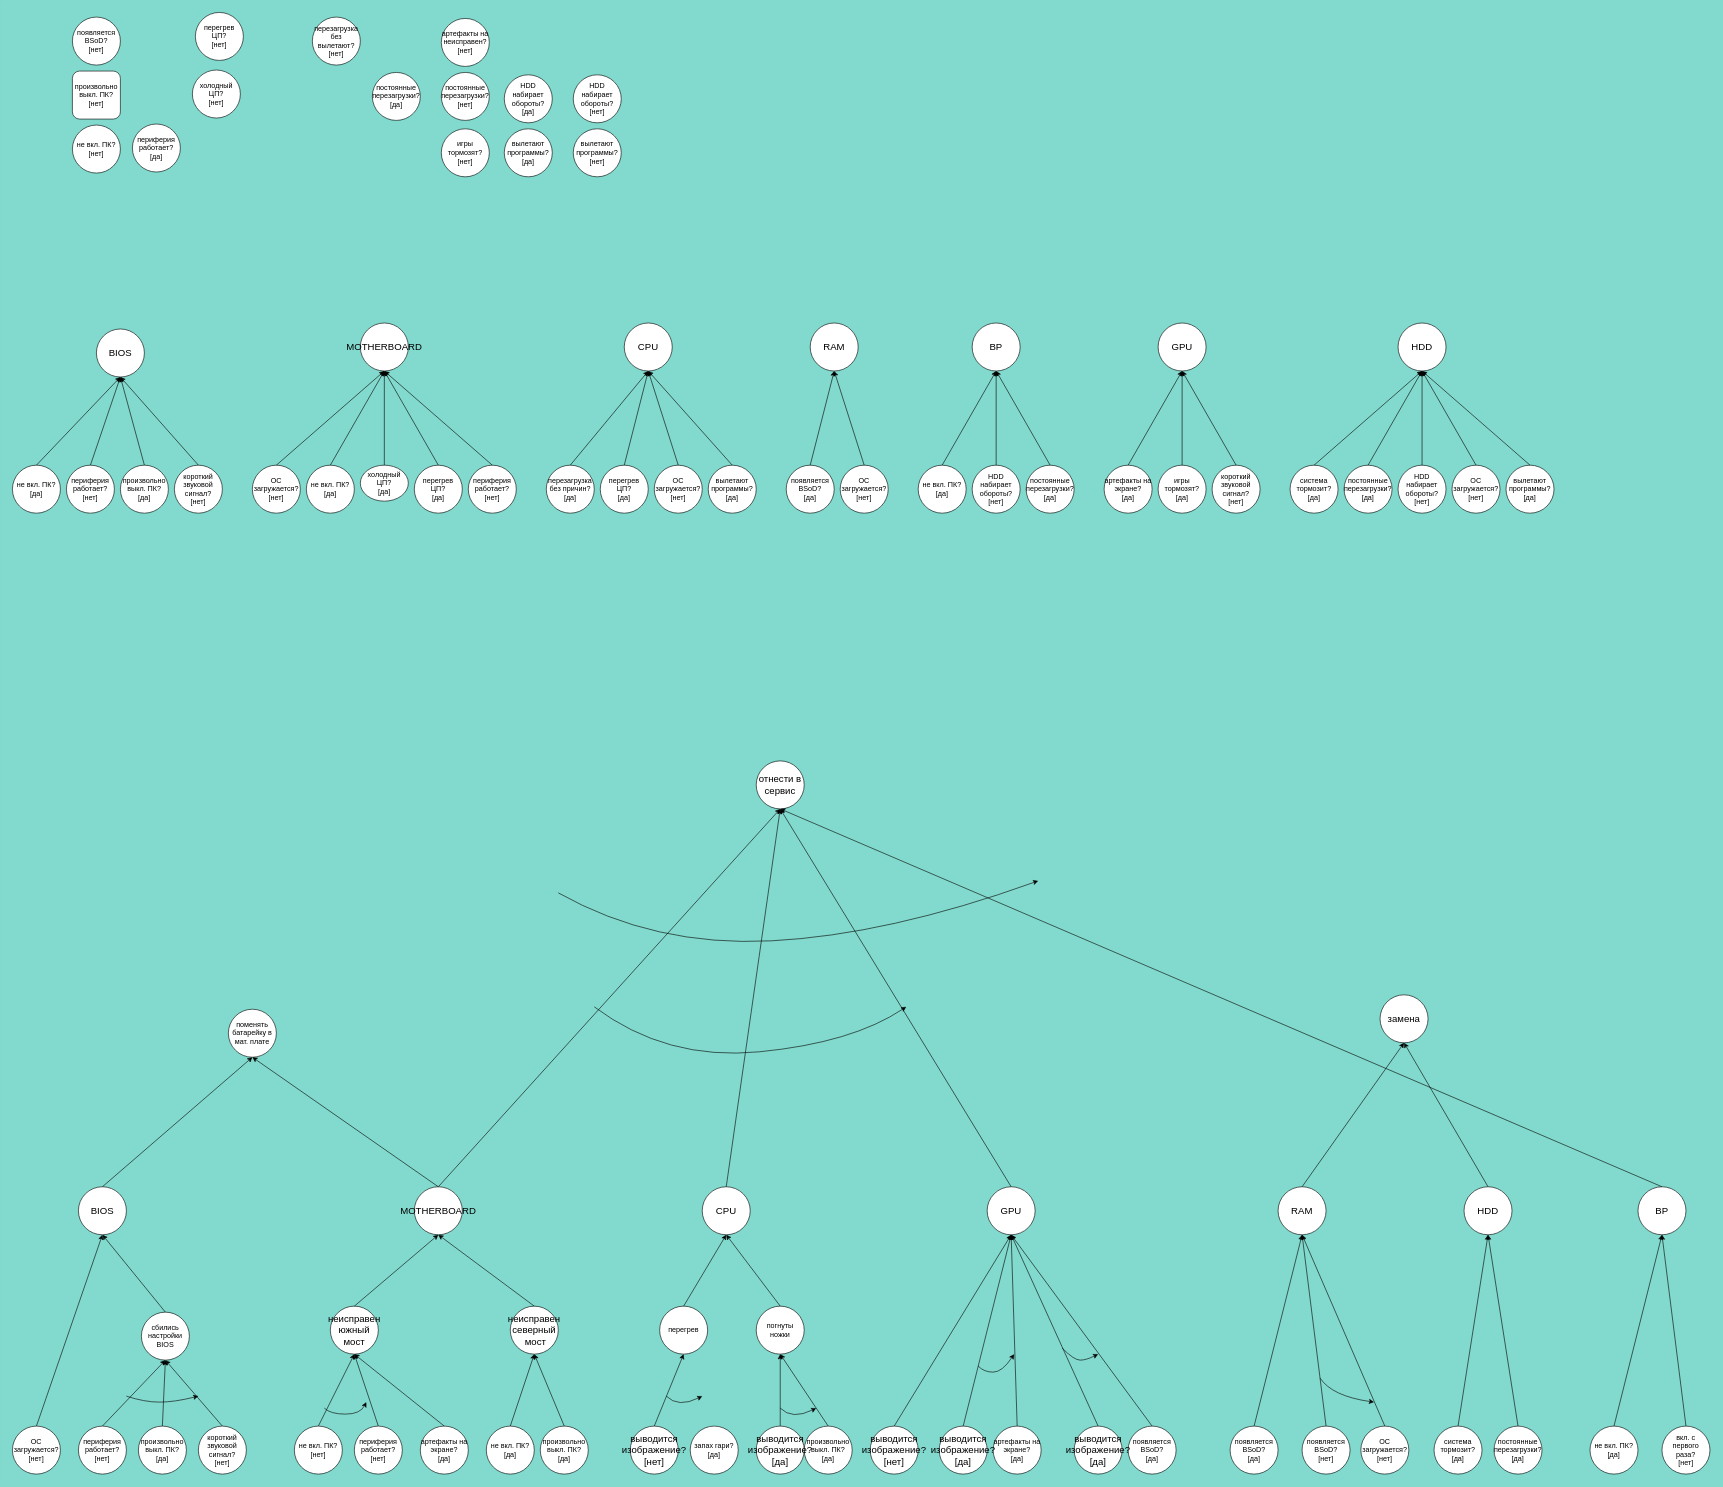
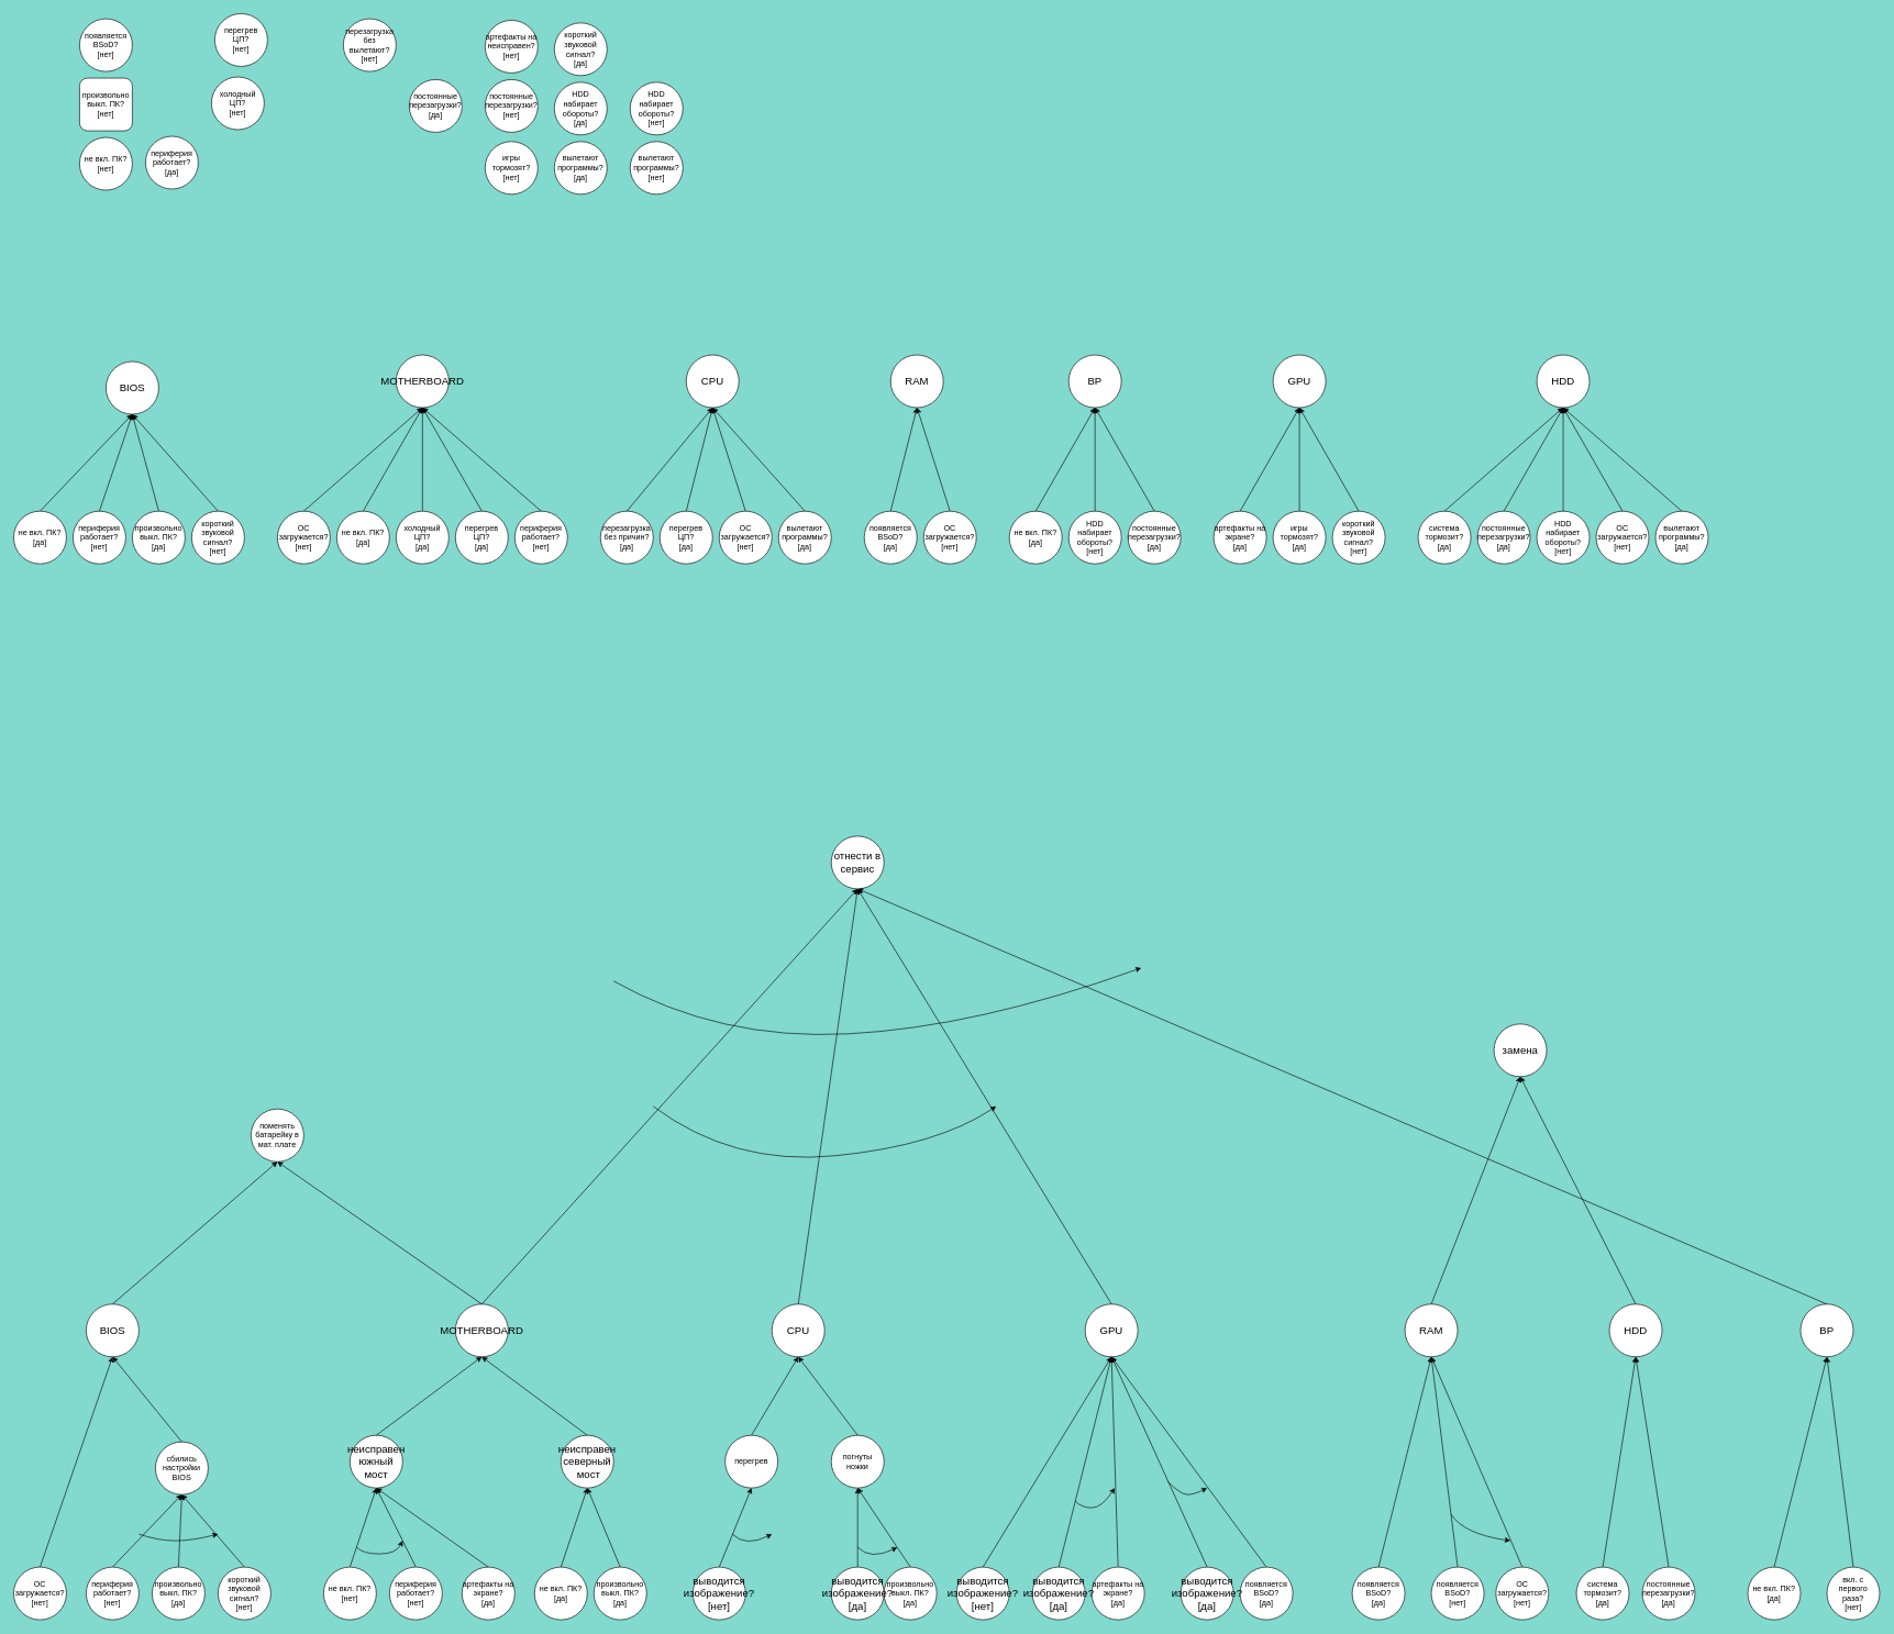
+ <mxCell id="24" value="короткий звуковой сигнал?&lt;br&gt;[да]" style="ellipse;whiteSpace=wrap;html=1;aspect=fixed;rounded=1;" parent="1" vertex="1"><mxGeometry x="840" y="34.25" width="80" height="80" as="geometry" /></mxCell>
- <mxCell id="6" value="холодный ЦП?&lt;br&gt;[да]" style="ellipse;whiteSpace=wrap;html=1;aspect=fixed;rounded=1;" parent="1" vertex="1"><mxGeometry x="600" y="775" width="80" height="60" as="geometry" /></mxCell>
+ <mxCell id="6" value="холодный ЦП?&lt;br&gt;[да]" style="ellipse;whiteSpace=wrap;html=1;aspect=fixed;rounded=1;" parent="1" vertex="1"><mxGeometry x="600" y="775" width="80" height="80" as="geometry" /></mxCell>
- <mxCell id="153" value="&lt;font style=&quot;font-size: 16px;&quot;&gt;замена&lt;/font&gt;" style="ellipse;whiteSpace=wrap;html=1;aspect=fixed;rounded=1;" parent="1" vertex="1"><mxGeometry x="2300" y="1658" width="80" height="80" as="geometry" /></mxCell>
+ <mxCell id="153" value="&lt;font style=&quot;font-size: 16px;&quot;&gt;замена&lt;/font&gt;" style="ellipse;whiteSpace=wrap;html=1;aspect=fixed;rounded=1;" parent="1" vertex="1"><mxGeometry x="2265" y="1553" width="80" height="80" as="geometry" /></mxCell>
- <mxCell id="85" value="&lt;font style=&quot;font-size: 16px;&quot;&gt;неисправен южный мост&lt;br&gt;&lt;/font&gt;" style="ellipse;whiteSpace=wrap;html=1;aspect=fixed;rounded=1;" parent="1" vertex="1"><mxGeometry x="550" y="2177" width="80" height="80" as="geometry" /></mxCell>
+ <mxCell id="85" value="&lt;font style=&quot;font-size: 16px;&quot;&gt;неисправен южный мост&lt;br&gt;&lt;/font&gt;" style="ellipse;whiteSpace=wrap;html=1;aspect=fixed;rounded=1;" parent="1" vertex="1"><mxGeometry x="530" y="2177" width="80" height="80" as="geometry" /></mxCell>
- <mxCell id="78" value="запах гари?&lt;br&gt;[да]" style="ellipse;whiteSpace=wrap;html=1;aspect=fixed;rounded=1;" parent="1" vertex="1"><mxGeometry x="1150" y="2377" width="80" height="80" as="geometry" /></mxCell>
